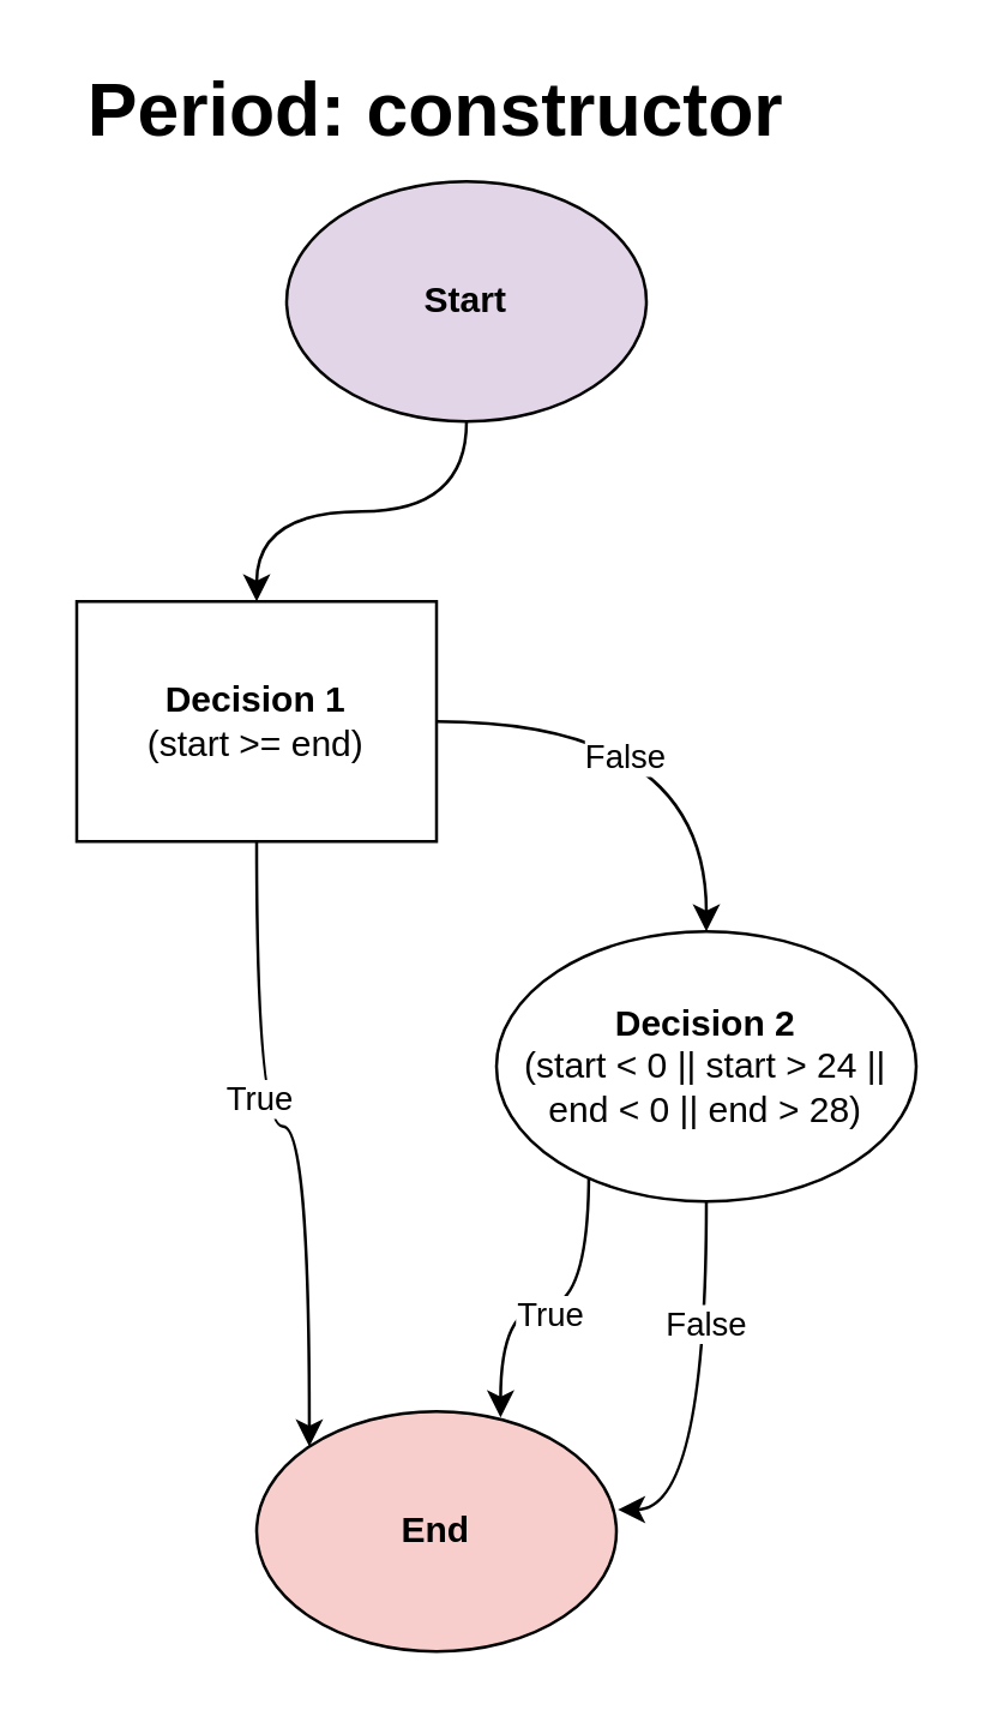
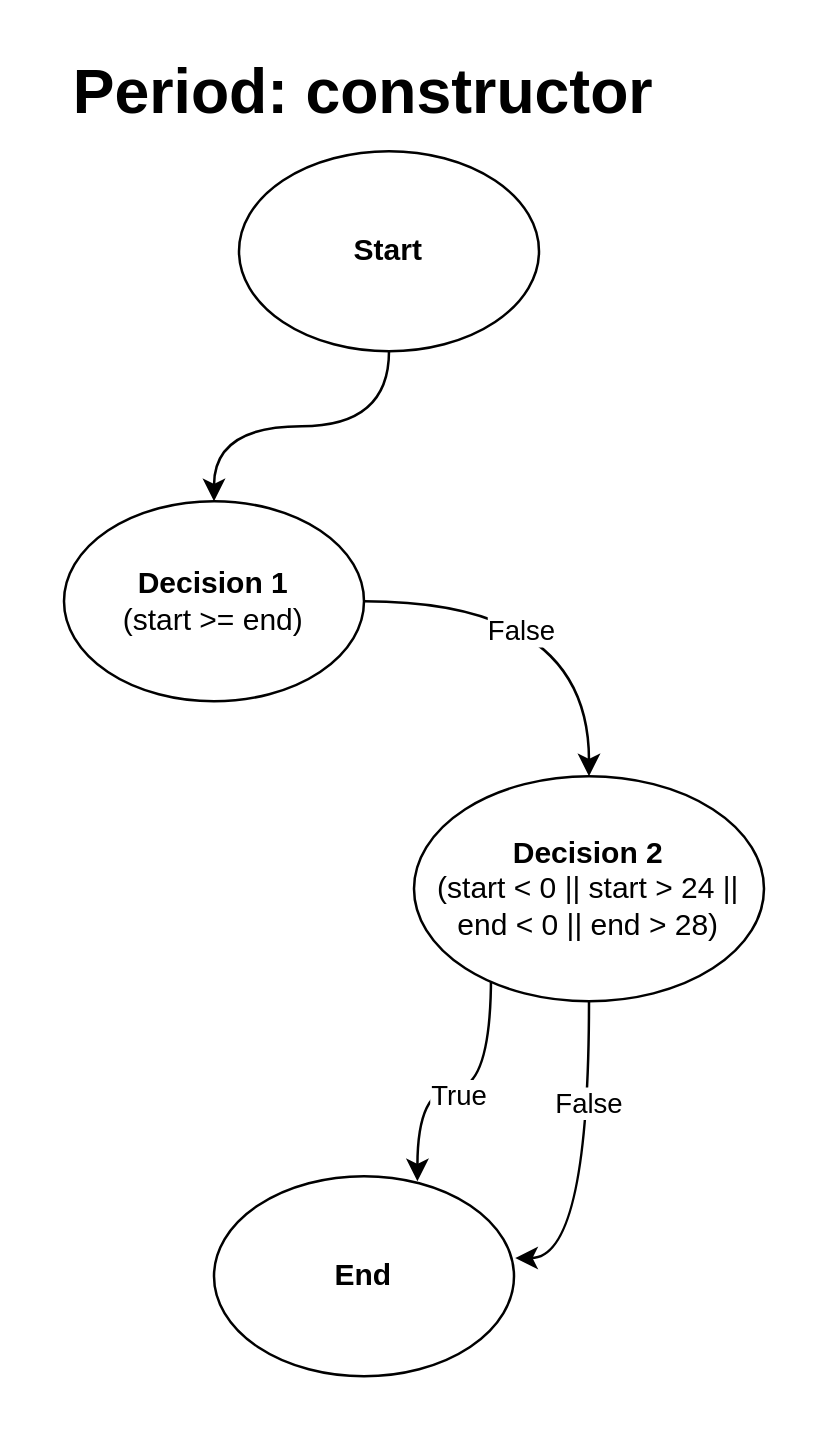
- <mxCell id="3" value="Start" style="ellipse;whiteSpace=wrap;html=1;fontStyle=1;fillColor=#e1d5e7;" vertex="1" parent="1"><mxGeometry x="95" y="60" width="120" height="80" as="geometry" /></mxCell>
+ <mxCell id="3" value="Start" style="ellipse;whiteSpace=wrap;html=1;fontStyle=1" vertex="1" parent="1"><mxGeometry x="95" y="60" width="120" height="80" as="geometry" /></mxCell>
- <mxCell id="14" value="&lt;b&gt;Decision 1&lt;/b&gt;&lt;br&gt;(start &amp;gt;= end)" style="whiteSpace=wrap;html=1;rounded=0;" vertex="1" parent="1"><mxGeometry x="25" y="200" width="120" height="80" as="geometry" /></mxCell>
+ <mxCell id="14" value="&lt;b&gt;Decision 1&lt;/b&gt;&lt;br&gt;(start &amp;gt;= end)" style="ellipse;whiteSpace=wrap;html=1;" vertex="1" parent="1"><mxGeometry x="25" y="200" width="120" height="80" as="geometry" /></mxCell>
- <mxCell id="10" style="edgeStyle=orthogonalEdgeStyle;rounded=0;orthogonalLoop=1;jettySize=auto;html=1;curved=1;entryX=0;entryY=0;entryDx=0;entryDy=0;" edge="1" parent="1" source="14" target="4"><mxGeometry relative="1" as="geometry" /></mxCell>
- <mxCell id="11" value="True" style="edgeLabel;html=1;align=center;verticalAlign=middle;resizable=0;points=[];" vertex="1" connectable="0" parent="10"><mxGeometry x="-0.131" y="10" relative="1" as="geometry"><mxPoint as="offset" /></mxGeometry></mxCell>
- <mxCell id="4" value="End" style="ellipse;whiteSpace=wrap;html=1;fontStyle=1;fillColor=#f8cecc;" vertex="1" parent="1"><mxGeometry x="85" y="470" width="120" height="80" as="geometry" /></mxCell>
+ <mxCell id="4" value="End" style="ellipse;whiteSpace=wrap;html=1;fontStyle=1" vertex="1" parent="1"><mxGeometry x="85" y="470" width="120" height="80" as="geometry" /></mxCell>
